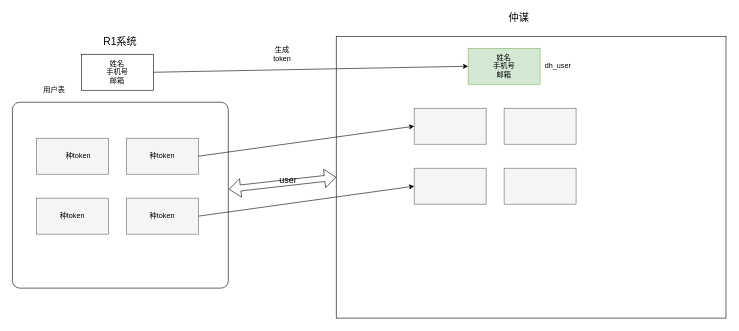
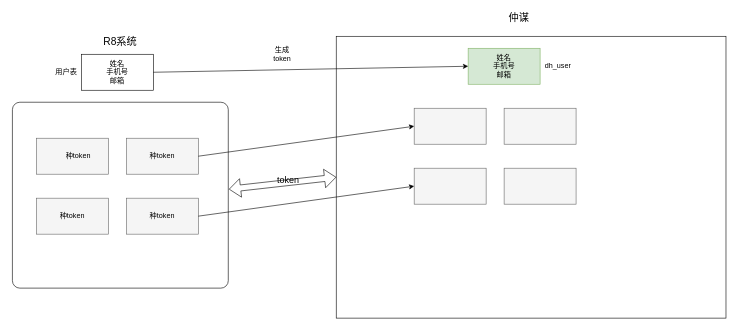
- <mxCell id="3" value="&lt;font style=&quot;font-size: 17px&quot;&gt;R1系统&lt;/font&gt;" style="text;html=1;strokeColor=none;fillColor=none;align=center;verticalAlign=middle;whiteSpace=wrap;rounded=0;" vertex="1" parent="1"><mxGeometry x="135" y="60" width="130" height="20" as="geometry" /></mxCell>
+ <mxCell id="3" value="&lt;font style=&quot;font-size: 17px&quot;&gt;R8系统&lt;/font&gt;" style="text;html=1;strokeColor=none;fillColor=none;align=center;verticalAlign=middle;whiteSpace=wrap;rounded=0;" vertex="1" parent="1"><mxGeometry x="135" y="60" width="130" height="20" as="geometry" /></mxCell>
- <mxCell id="22" value="用户表" style="text;html=1;strokeColor=none;fillColor=none;align=center;verticalAlign=middle;whiteSpace=wrap;rounded=0;" vertex="1" parent="1"><mxGeometry x="70" y="140" width="40" height="20" as="geometry" /></mxCell>
+ <mxCell id="22" value="用户表" style="text;html=1;strokeColor=none;fillColor=none;align=center;verticalAlign=middle;whiteSpace=wrap;rounded=0;" vertex="1" parent="1"><mxGeometry x="90" y="110" width="40" height="20" as="geometry" /></mxCell>
- <mxCell id="16" value="&lt;font style=&quot;font-size: 15px&quot;&gt;user&lt;/font&gt;" style="text;html=1;strokeColor=none;fillColor=none;align=center;verticalAlign=middle;whiteSpace=wrap;rounded=0;" vertex="1" parent="1"><mxGeometry x="460" y="290" width="40" height="20" as="geometry" /></mxCell>
+ <mxCell id="16" value="&lt;font style=&quot;font-size: 15px&quot;&gt;token&lt;/font&gt;" style="text;html=1;strokeColor=none;fillColor=none;align=center;verticalAlign=middle;whiteSpace=wrap;rounded=0;" vertex="1" parent="1"><mxGeometry x="460" y="290" width="40" height="20" as="geometry" /></mxCell>
